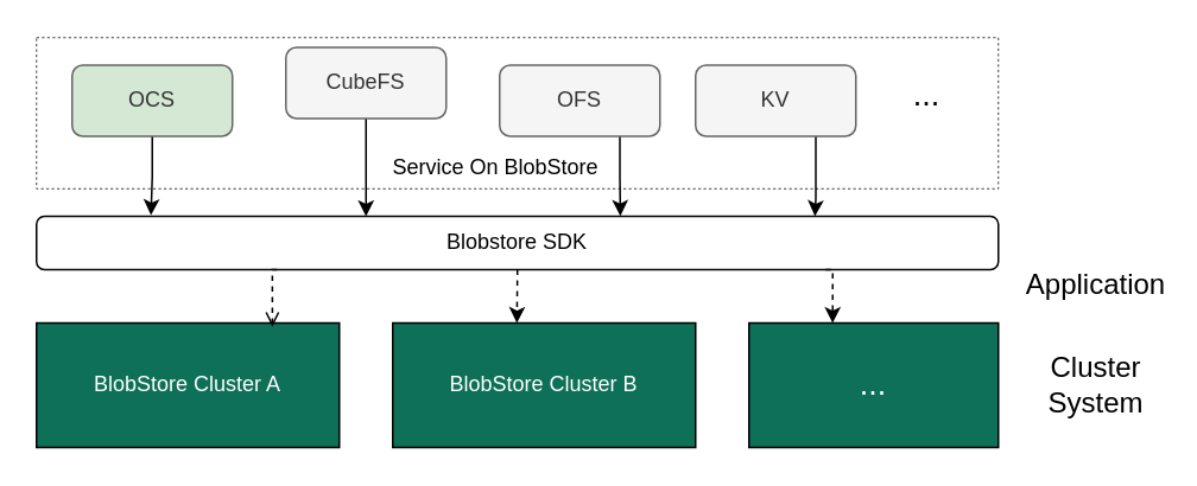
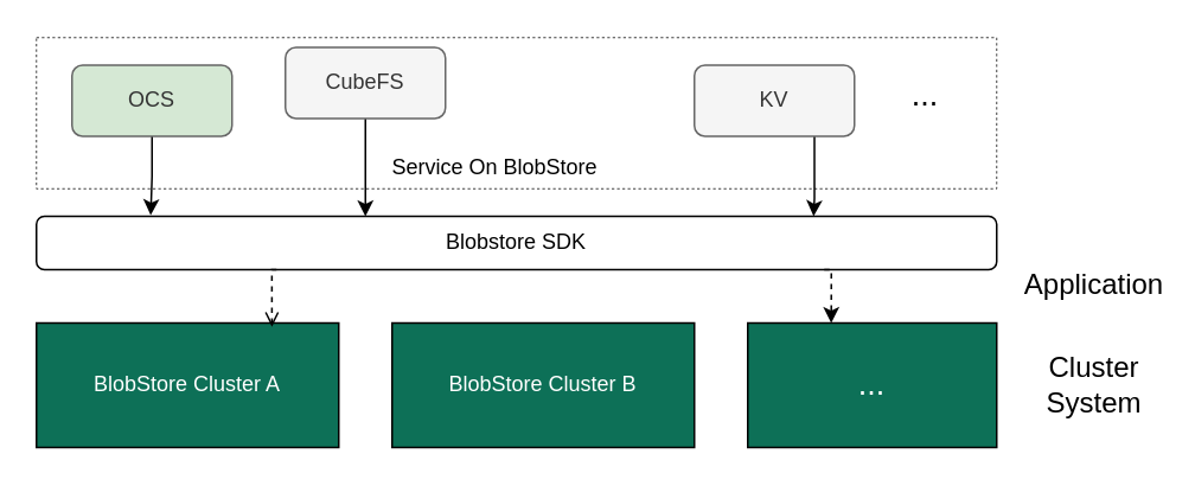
- <mxCell id="19" value="OFS" style="rounded=1;whiteSpace=wrap;html=1;fillColor=#f5f5f5;strokeColor=#666666;fontColor=#333333;" vertex="1" parent="1"><mxGeometry x="280" y="36" width="90" height="40" as="geometry" /></mxCell>
- <mxCell id="16" style="edgeStyle=orthogonalEdgeStyle;rounded=0;orthogonalLoop=1;jettySize=auto;html=1;exitX=0.75;exitY=1;exitDx=0;exitDy=0;entryX=0.607;entryY=-0.006;entryDx=0;entryDy=0;entryPerimeter=0;" edge="1" parent="1" source="19" target="3"><mxGeometry relative="1" as="geometry"><mxPoint x="348" y="121" as="targetPoint" /><Array as="points"><mxPoint x="348" y="99" /></Array></mxGeometry></mxCell>
- <mxCell id="8" style="edgeStyle=orthogonalEdgeStyle;rounded=0;orthogonalLoop=1;jettySize=auto;html=1;exitX=0.5;exitY=1;exitDx=0;exitDy=0;entryX=0.41;entryY=0;entryDx=0;entryDy=0;entryPerimeter=0;dashed=1;" edge="1" parent="1" source="3" target="6"><mxGeometry relative="1" as="geometry" /></mxCell>
